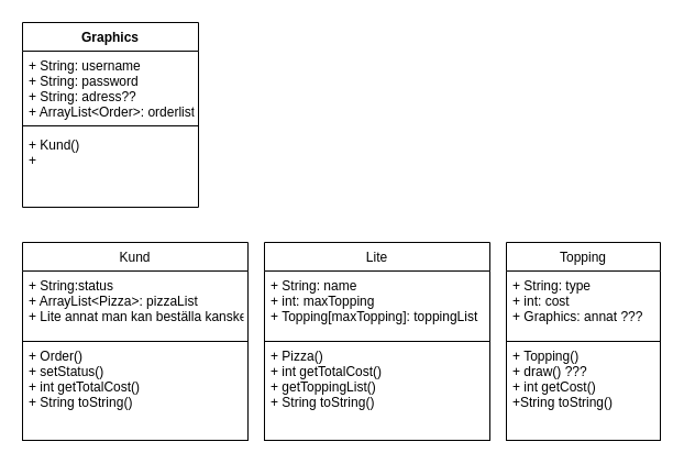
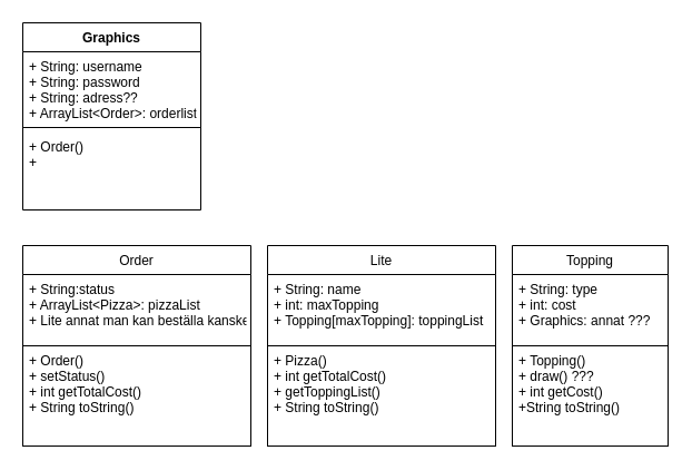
- <mxCell id="14" value="+ Kund()&#10;+ " style="text;strokeColor=none;fillColor=none;align=left;verticalAlign=top;spacingLeft=4;spacingRight=4;overflow=hidden;rotatable=0;points=[[0,0.5],[1,0.5]];portConstraint=eastwest;" vertex="1" parent="11"><mxGeometry y="98" width="160" height="70" as="geometry" /></mxCell>
+ <mxCell id="14" value="+ Order()&#10;+ " style="text;strokeColor=none;fillColor=none;align=left;verticalAlign=top;spacingLeft=4;spacingRight=4;overflow=hidden;rotatable=0;points=[[0,0.5],[1,0.5]];portConstraint=eastwest;" vertex="1" parent="11"><mxGeometry y="98" width="160" height="70" as="geometry" /></mxCell>
- <mxCell id="8" value="Kund" style="swimlane;fontStyle=0;childLayout=stackLayout;horizontal=1;startSize=26;fillColor=none;horizontalStack=0;resizeParent=1;resizeParentMax=0;resizeLast=0;collapsible=1;marginBottom=0;" vertex="1" parent="1"><mxGeometry x="20" y="220" width="205" height="180" as="geometry" /></mxCell>
+ <mxCell id="8" value="Order" style="swimlane;fontStyle=0;childLayout=stackLayout;horizontal=1;startSize=26;fillColor=none;horizontalStack=0;resizeParent=1;resizeParentMax=0;resizeLast=0;collapsible=1;marginBottom=0;" vertex="1" parent="1"><mxGeometry x="20" y="220" width="205" height="180" as="geometry" /></mxCell>
